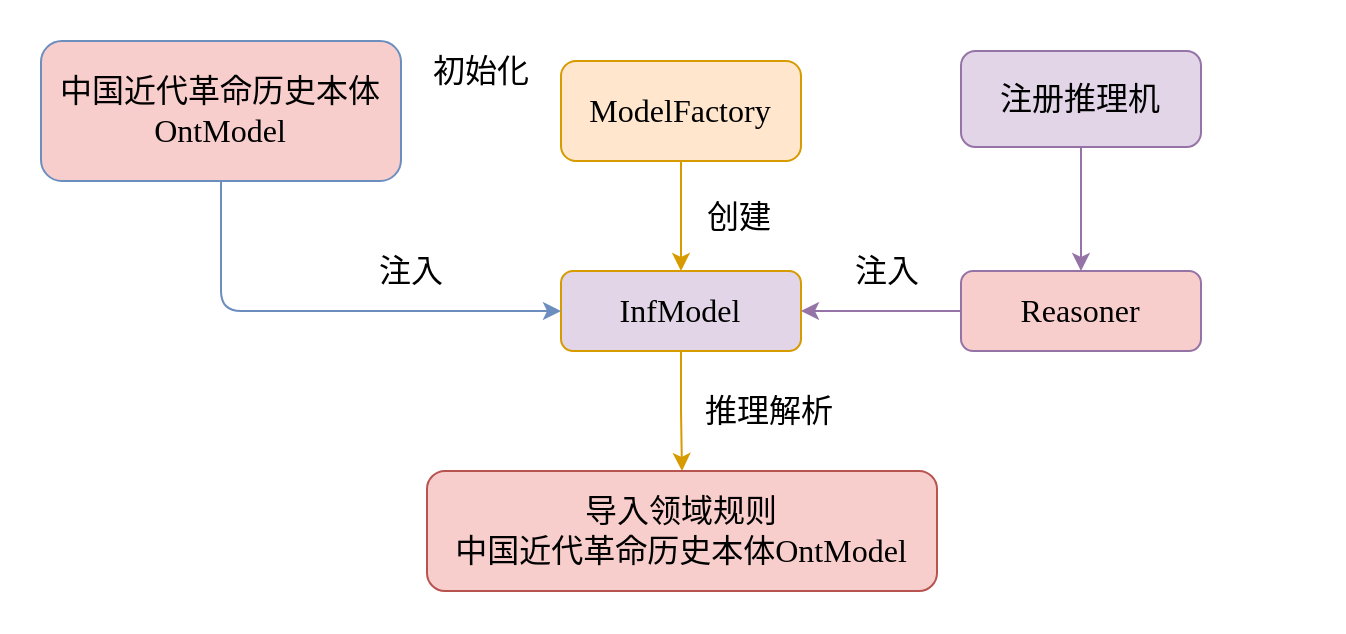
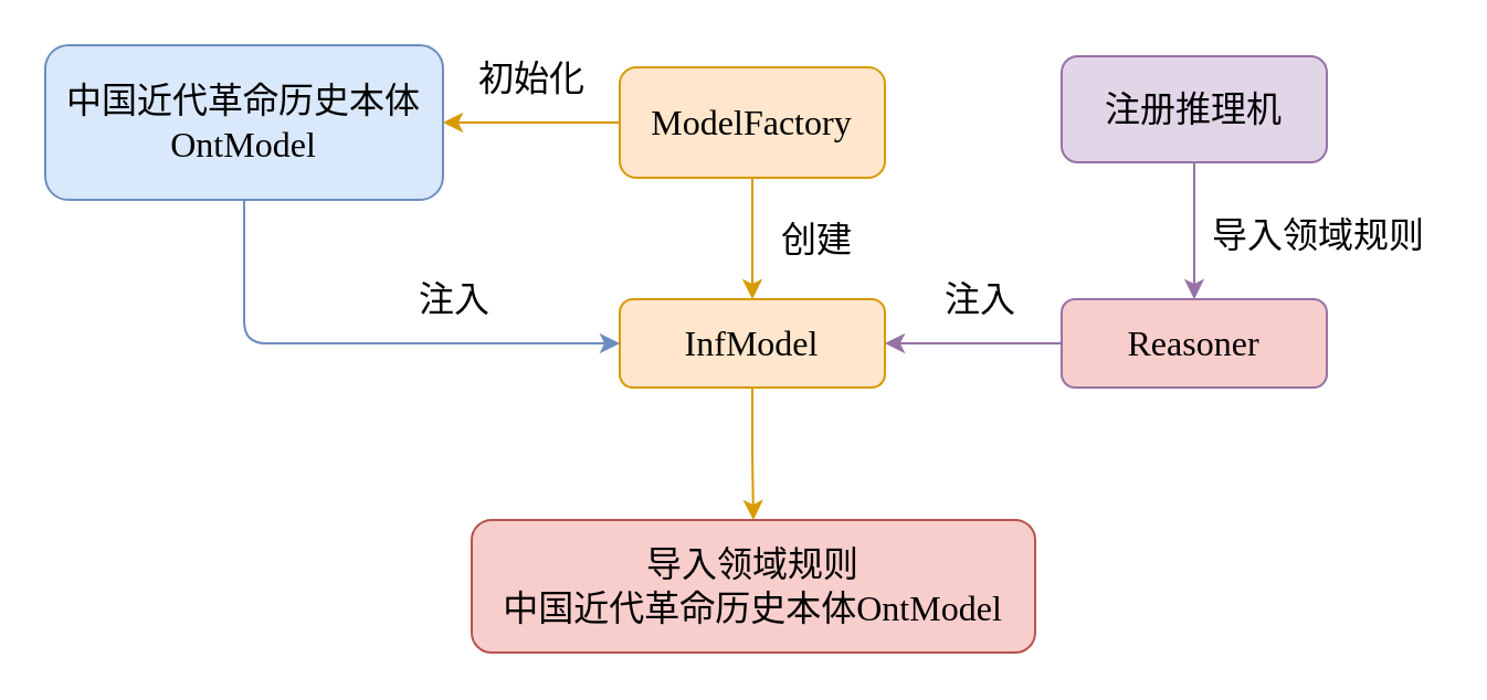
- <mxCell id="13" value="&lt;font face=&quot;Times New Roman&quot; style=&quot;font-size: 16px&quot;&gt;&lt;span style=&quot;line-height: 1.2 ; font-size: 16px&quot;&gt;中国近代革命历史本体OntModel&lt;/span&gt;&lt;/font&gt;" style="rounded=1;whiteSpace=wrap;html=1;strokeWidth=1;fontSize=16;fontStyle=0;glass=0;fillColor=#f8cecc;strokeColor=#6c8ebf;" parent="1" vertex="1"><mxGeometry x="20" y="20" width="180" height="70" as="geometry" /></mxCell>
+ <mxCell id="13" value="&lt;font face=&quot;Times New Roman&quot; style=&quot;font-size: 16px&quot;&gt;&lt;span style=&quot;line-height: 1.2 ; font-size: 16px&quot;&gt;中国近代革命历史本体OntModel&lt;/span&gt;&lt;/font&gt;" style="rounded=1;whiteSpace=wrap;html=1;strokeWidth=1;fontSize=16;fontStyle=0;glass=0;fillColor=#dae8fc;strokeColor=#6c8ebf;" parent="1" vertex="1"><mxGeometry x="20" y="20" width="180" height="70" as="geometry" /></mxCell>
+ <mxCell id="2" style="edgeStyle=orthogonalEdgeStyle;rounded=0;orthogonalLoop=1;jettySize=auto;html=1;exitX=0;exitY=0.5;exitDx=0;exitDy=0;fontFamily=Times New Roman;fontSize=16;strokeWidth=1;fontStyle=0;fillColor=#ffe6cc;strokeColor=#d79b00;" parent="1" source="4" target="13" edge="1"><mxGeometry relative="1" as="geometry" /></mxCell>
+ <mxCell id="11" value="&lt;span style=&quot;font-size: 16px;&quot;&gt;导入领域规则&lt;/span&gt;" style="text;html=1;align=center;verticalAlign=middle;resizable=0;points=[];autosize=1;strokeColor=none;fillColor=none;fontSize=16;fontFamily=Times New Roman;strokeWidth=1;fontStyle=0" parent="1" vertex="1"><mxGeometry x="541" y="96" width="110" height="20" as="geometry" /></mxCell>
- <mxCell id="6" value="&lt;font face=&quot;Times New Roman&quot; style=&quot;font-size: 16px;&quot;&gt;&lt;span style=&quot;line-height: 1.2; font-size: 16px;&quot;&gt;InfModel&lt;/span&gt;&lt;/font&gt;" style="rounded=1;whiteSpace=wrap;html=1;strokeWidth=1;fontSize=16;fontStyle=0;fillColor=#e1d5e7;strokeColor=#d79b00;" parent="1" vertex="1"><mxGeometry x="280" y="135" width="120" height="40" as="geometry" /></mxCell>
+ <mxCell id="6" value="&lt;font face=&quot;Times New Roman&quot; style=&quot;font-size: 16px;&quot;&gt;&lt;span style=&quot;line-height: 1.2; font-size: 16px;&quot;&gt;InfModel&lt;/span&gt;&lt;/font&gt;" style="rounded=1;whiteSpace=wrap;html=1;strokeWidth=1;fontSize=16;fontStyle=0;fillColor=#ffe6cc;strokeColor=#d79b00;" parent="1" vertex="1"><mxGeometry x="280" y="135" width="120" height="40" as="geometry" /></mxCell>
- <mxCell id="19" value="&lt;span style=&quot;font-size: 16px;&quot;&gt;推理解析&lt;/span&gt;" style="text;html=1;align=center;verticalAlign=middle;resizable=0;points=[];autosize=1;strokeColor=none;fillColor=none;fontSize=16;fontFamily=Times New Roman;strokeWidth=1;fontStyle=0" parent="1" vertex="1"><mxGeometry x="344" y="195" width="80" height="20" as="geometry" /></mxCell>
